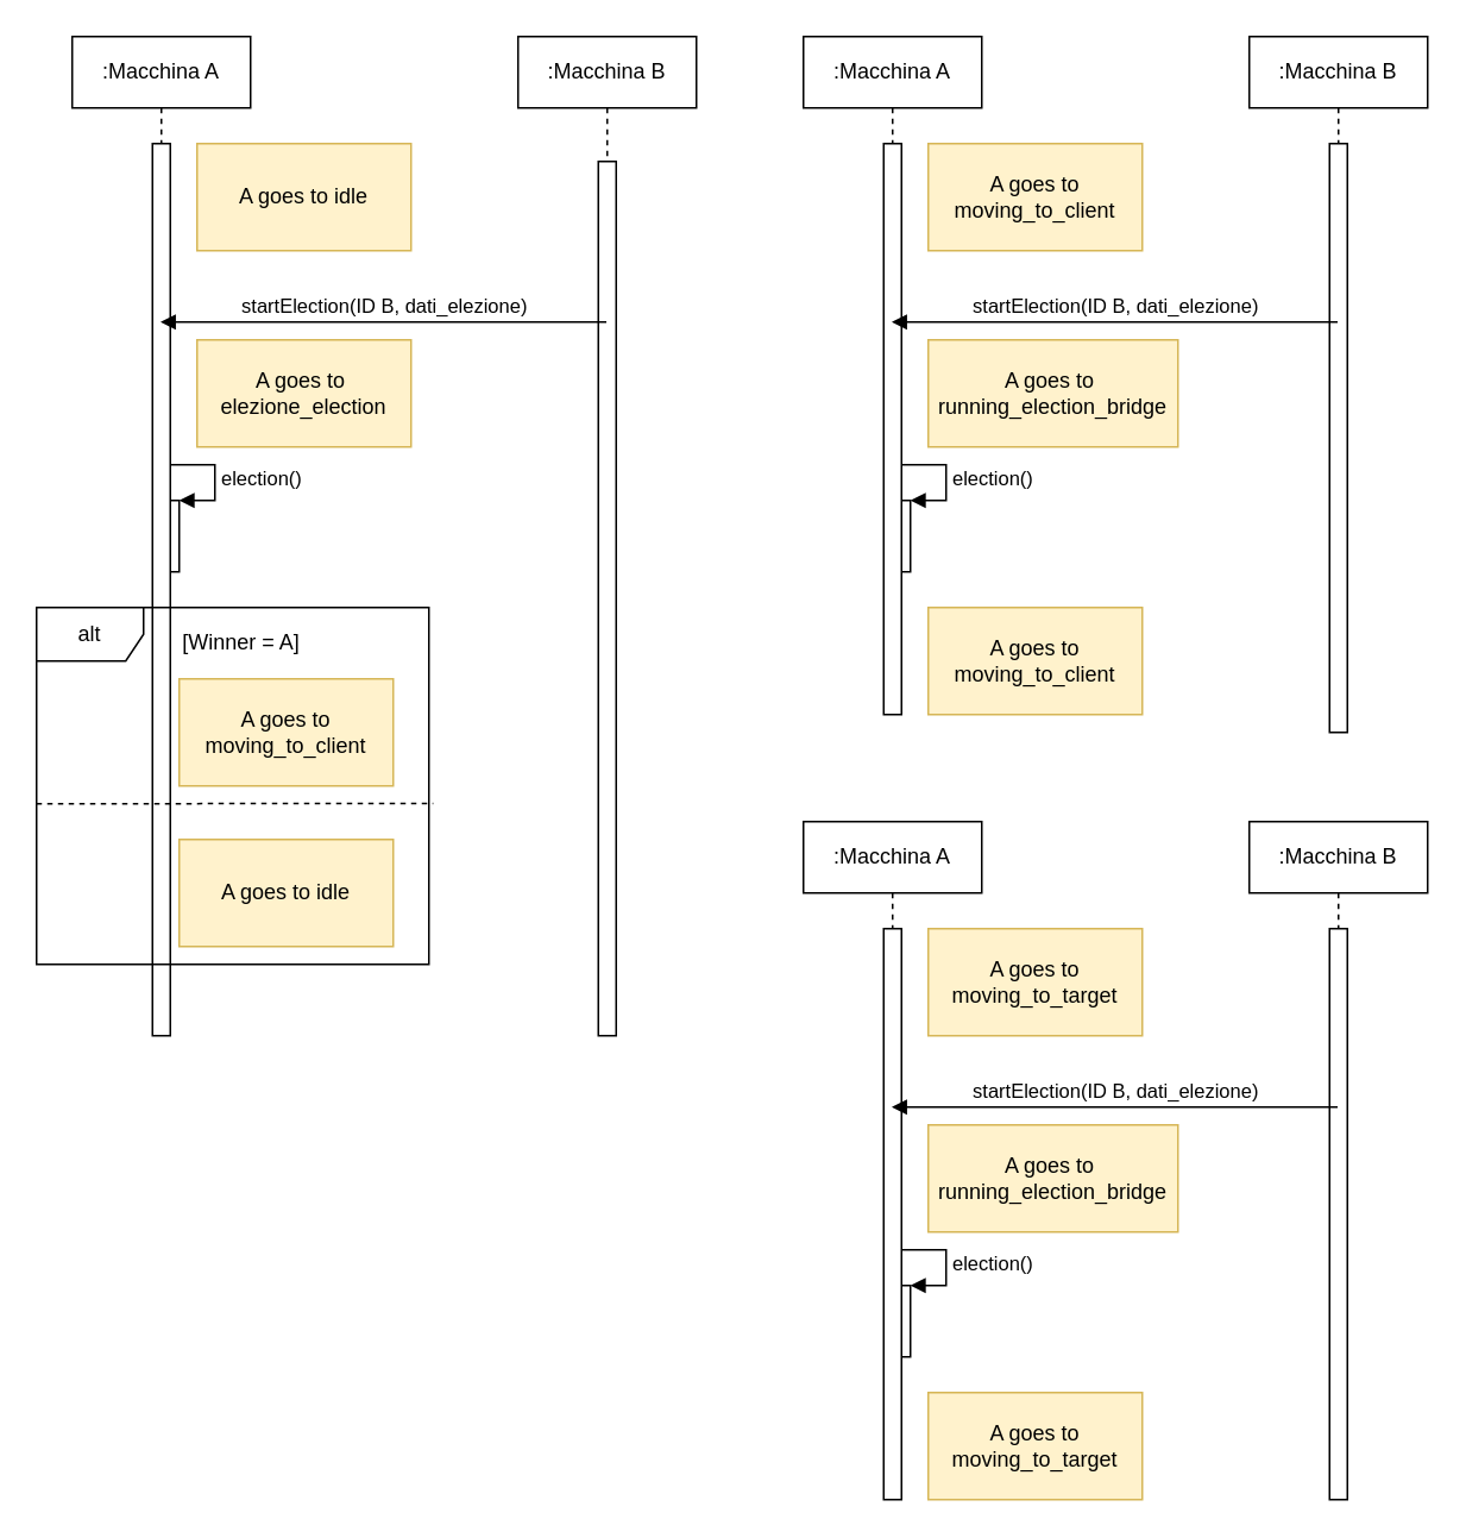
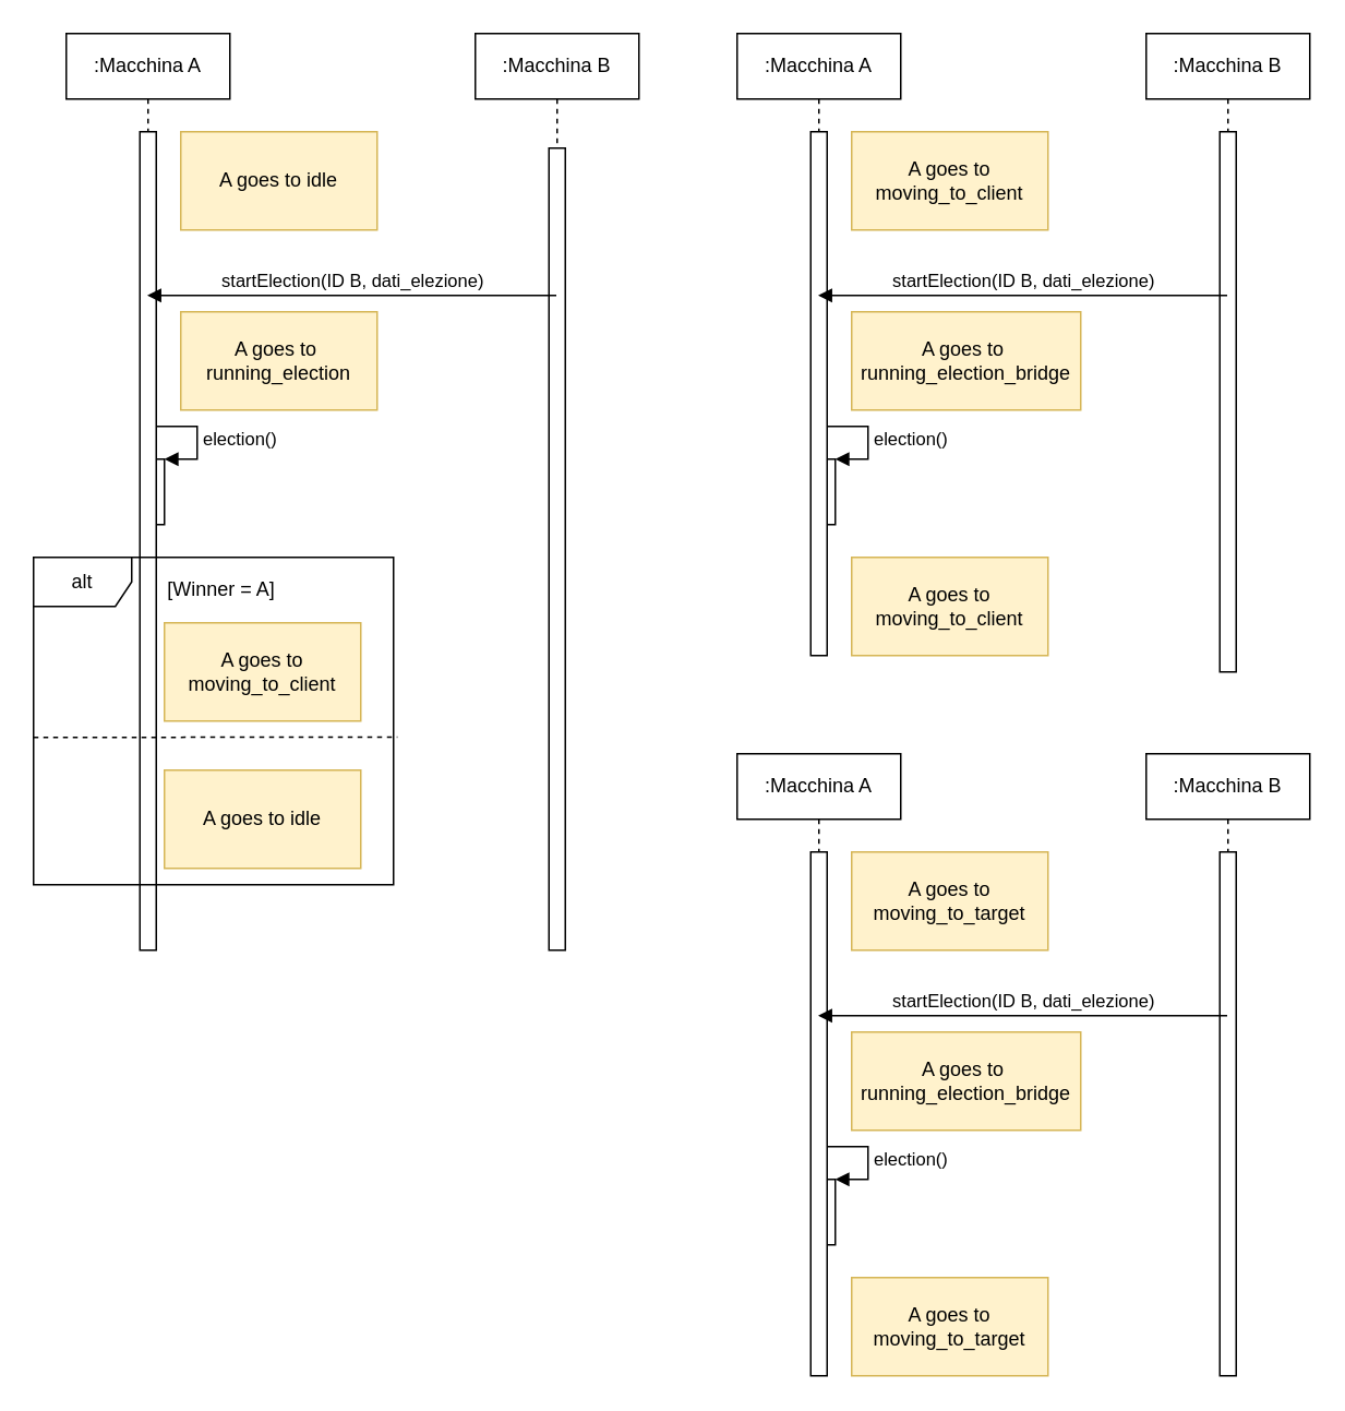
- <mxCell id="15" value="A goes to&amp;nbsp;&lt;br&gt;elezione_election" style="rounded=0;whiteSpace=wrap;html=1;fillColor=#fff2cc;strokeColor=#d6b656;" vertex="1" parent="1"><mxGeometry x="110" y="190" width="120" height="60" as="geometry" /></mxCell>
+ <mxCell id="15" value="A goes to&amp;nbsp;&lt;br&gt;running_election" style="rounded=0;whiteSpace=wrap;html=1;fillColor=#fff2cc;strokeColor=#d6b656;" vertex="1" parent="1"><mxGeometry x="110" y="190" width="120" height="60" as="geometry" /></mxCell>
